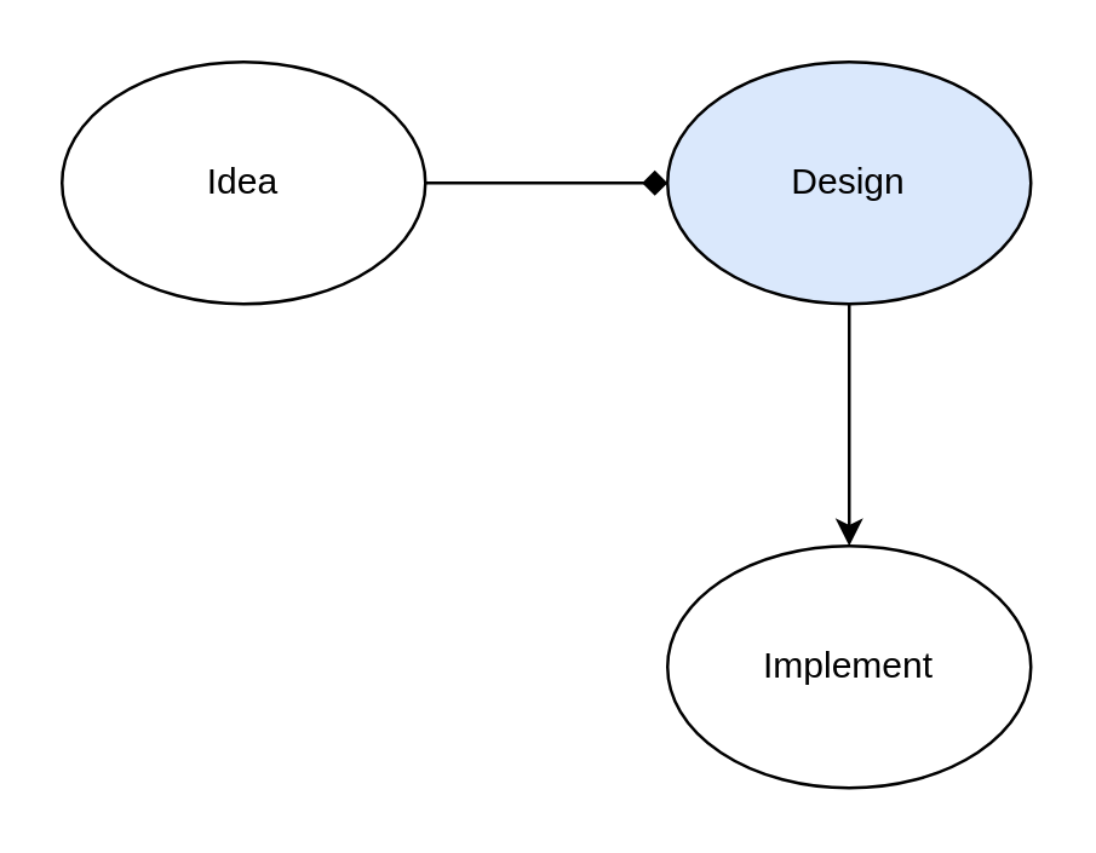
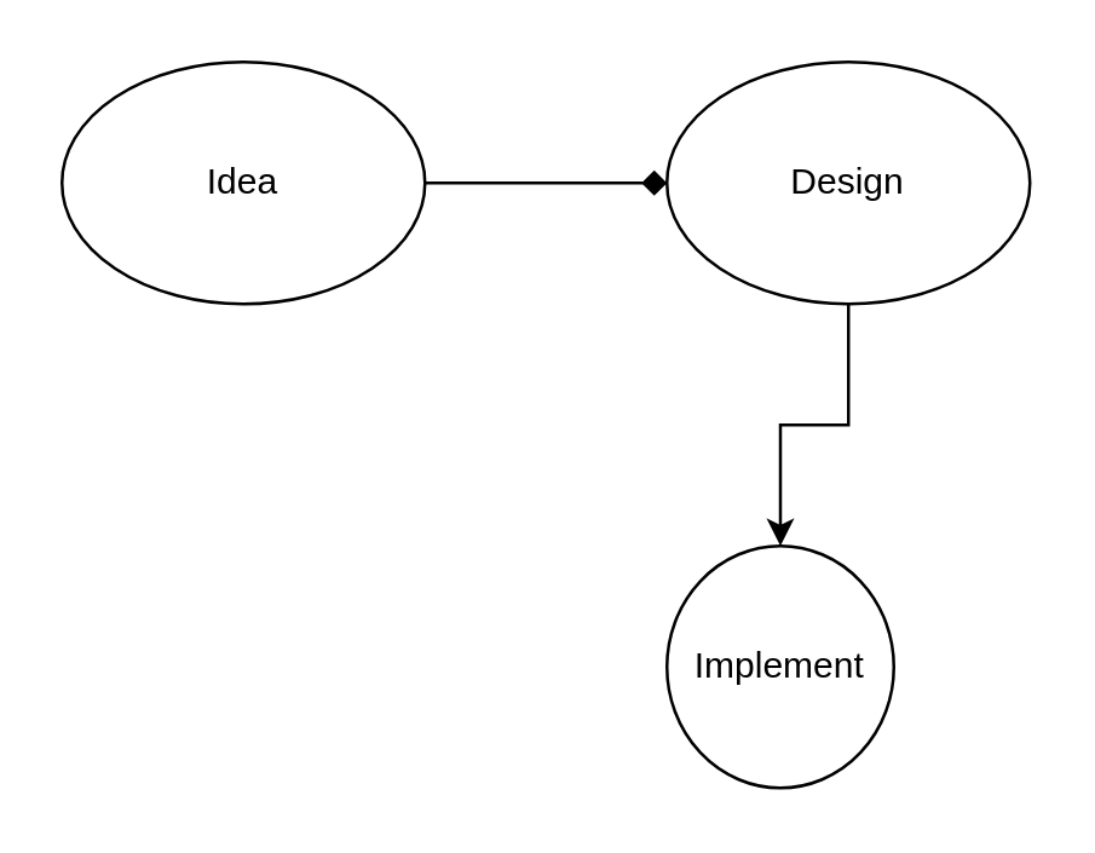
- <mxCell id="5" value="Design" style="ellipse;whiteSpace=wrap;html=1;fillColor=#dae8fc;" vertex="1" parent="1"><mxGeometry x="220" y="20" width="120" height="80" as="geometry" /></mxCell>
+ <mxCell id="5" value="Design" style="ellipse;whiteSpace=wrap;html=1;" vertex="1" parent="1"><mxGeometry x="220" y="20" width="120" height="80" as="geometry" /></mxCell>
- <mxCell id="6" value="Implement" style="ellipse;whiteSpace=wrap;html=1;" vertex="1" parent="1"><mxGeometry x="220" y="180" width="120" height="80" as="geometry" /></mxCell>
+ <mxCell id="6" value="Implement" style="ellipse;whiteSpace=wrap;html=1;" vertex="1" parent="1"><mxGeometry x="220" y="180" width="75" height="80" as="geometry" /></mxCell>
